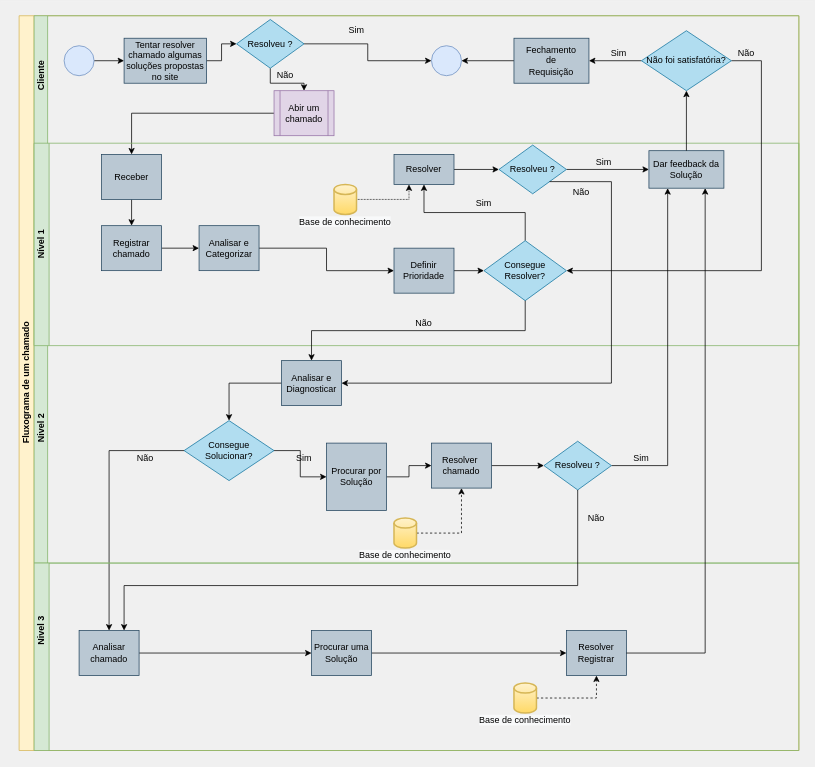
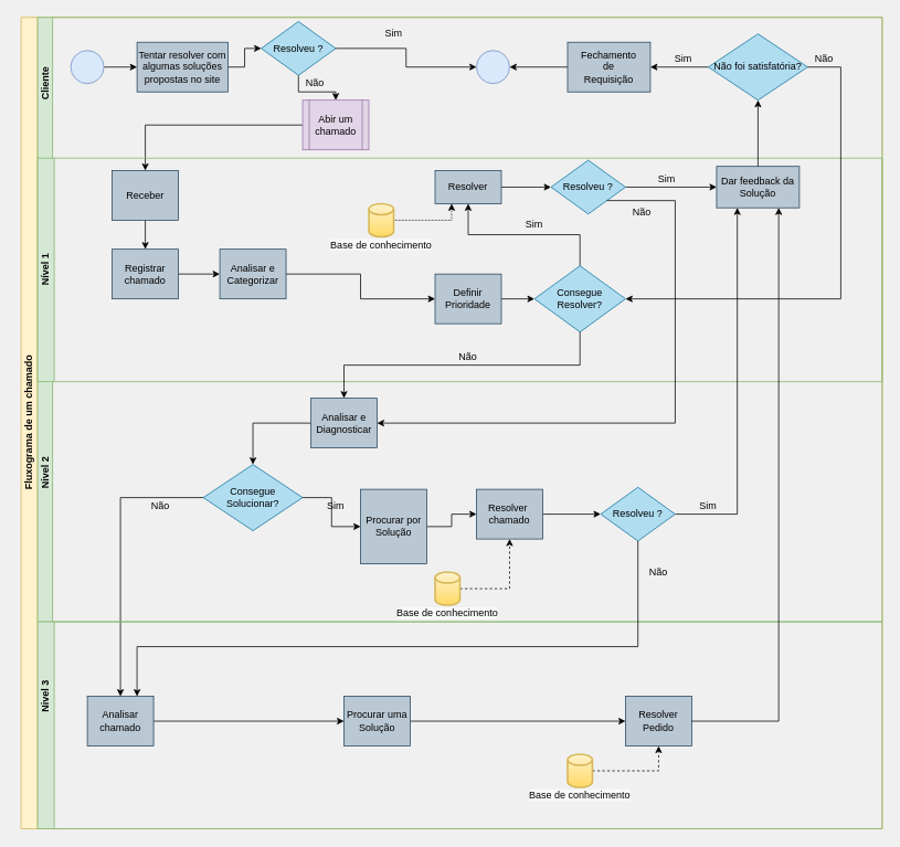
- <mxCell id="63" value="Tentar resolver chamado algumas soluções propostas no site" style="rounded=0;whiteSpace=wrap;html=1;fontFamily=Helvetica;fontSize=12;align=center;fillColor=#bac8d3;strokeColor=#23445d;" vertex="1" parent="4"><mxGeometry x="120" y="30" width="110" height="60" as="geometry" /></mxCell>
+ <mxCell id="63" value="Tentar resolver com algumas soluções propostas no site" style="rounded=0;whiteSpace=wrap;html=1;fontFamily=Helvetica;fontSize=12;align=center;fillColor=#bac8d3;strokeColor=#23445d;" vertex="1" parent="4"><mxGeometry x="120" y="30" width="110" height="60" as="geometry" /></mxCell>
- <mxCell id="75" value="&lt;div&gt;Resolver Registrar&lt;/div&gt;" style="rounded=0;whiteSpace=wrap;html=1;fontFamily=Helvetica;fontSize=12;align=center;fillColor=#bac8d3;strokeColor=#23445d;" parent="69" vertex="1"><mxGeometry x="710" y="90" width="80" height="60" as="geometry" /></mxCell>
+ <mxCell id="75" value="&lt;div&gt;Resolver Pedido&lt;/div&gt;" style="rounded=0;whiteSpace=wrap;html=1;fontFamily=Helvetica;fontSize=12;align=center;fillColor=#bac8d3;strokeColor=#23445d;" parent="69" vertex="1"><mxGeometry x="710" y="90" width="80" height="60" as="geometry" /></mxCell>
